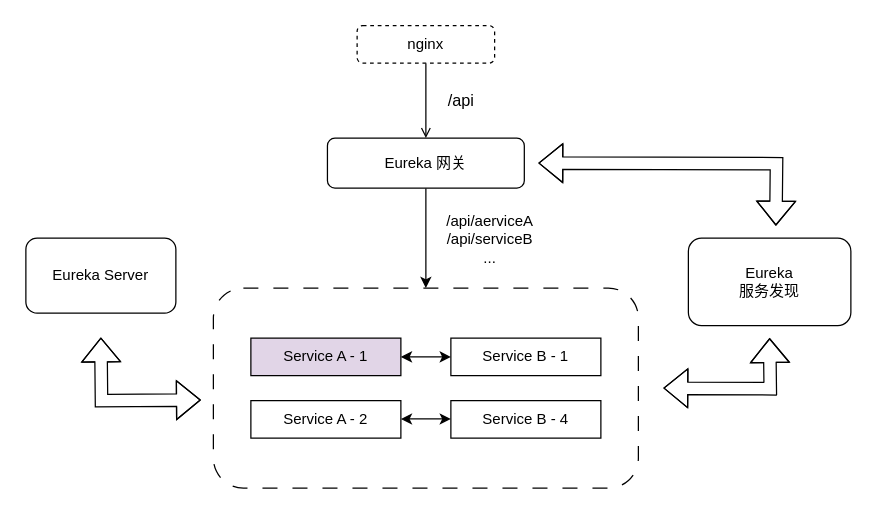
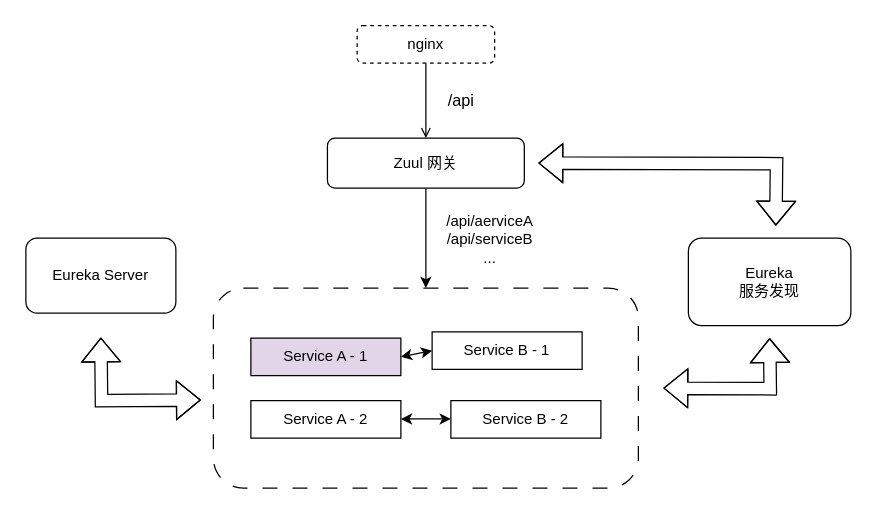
- <mxCell id="13" value="Eureka 网关" style="rounded=1;whiteSpace=wrap;html=1;" parent="1" vertex="1"><mxGeometry x="261.25" y="110" width="157.5" height="40" as="geometry" /></mxCell>
+ <mxCell id="13" value="Zuul 网关" style="rounded=1;whiteSpace=wrap;html=1;" parent="1" vertex="1"><mxGeometry x="261.25" y="110" width="157.5" height="40" as="geometry" /></mxCell>
- <mxCell id="5" value="Service B - 1" style="rounded=0;whiteSpace=wrap;html=1;" parent="1" vertex="1"><mxGeometry x="360" y="270" width="120" height="30" as="geometry" /></mxCell>
+ <mxCell id="5" value="Service B - 1" style="rounded=0;whiteSpace=wrap;html=1;" parent="1" vertex="1"><mxGeometry x="345" y="265" width="120" height="30" as="geometry" /></mxCell>
- <mxCell id="6" value="Service B - 4" style="rounded=0;whiteSpace=wrap;html=1;" parent="1" vertex="1"><mxGeometry x="360" y="320" width="120" height="30" as="geometry" /></mxCell>
+ <mxCell id="6" value="Service B - 2" style="rounded=0;whiteSpace=wrap;html=1;" parent="1" vertex="1"><mxGeometry x="360" y="320" width="120" height="30" as="geometry" /></mxCell>
